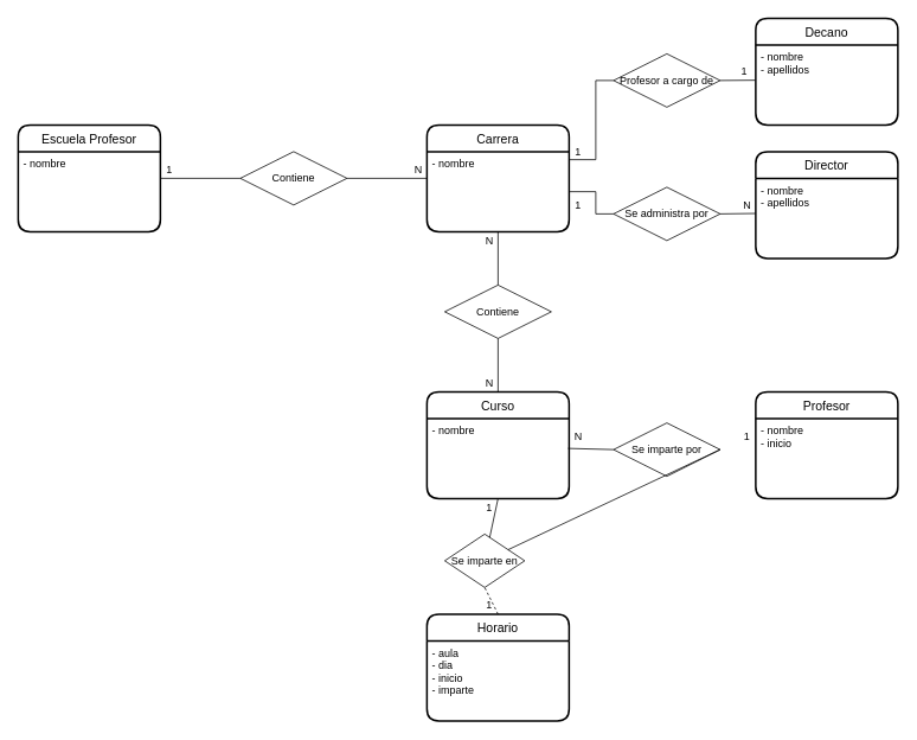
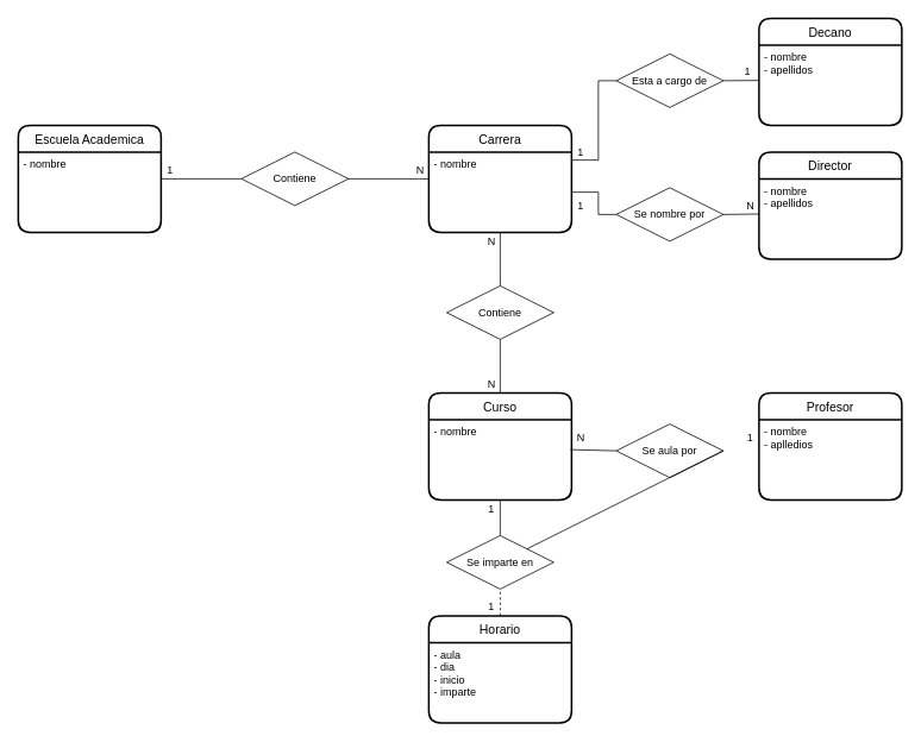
- <mxCell id="34" value="Profesor a cargo de" style="shape=rhombus;perimeter=rhombusPerimeter;whiteSpace=wrap;html=1;align=center;" vertex="1" parent="1"><mxGeometry x="690" y="60" width="120" height="60" as="geometry" /></mxCell>
+ <mxCell id="34" value="Esta a cargo de" style="shape=rhombus;perimeter=rhombusPerimeter;whiteSpace=wrap;html=1;align=center;" vertex="1" parent="1"><mxGeometry x="690" y="60" width="120" height="60" as="geometry" /></mxCell>
- <mxCell id="2" value="Escuela Profesor" style="swimlane;childLayout=stackLayout;horizontal=1;startSize=30;horizontalStack=0;rounded=1;fontSize=14;fontStyle=0;strokeWidth=2;resizeParent=0;resizeLast=1;shadow=0;dashed=0;align=center;" vertex="1" parent="1"><mxGeometry x="20" y="140" width="160" height="120" as="geometry" /></mxCell>
+ <mxCell id="2" value="Escuela Academica" style="swimlane;childLayout=stackLayout;horizontal=1;startSize=30;horizontalStack=0;rounded=1;fontSize=14;fontStyle=0;strokeWidth=2;resizeParent=0;resizeLast=1;shadow=0;dashed=0;align=center;" vertex="1" parent="1"><mxGeometry x="20" y="140" width="160" height="120" as="geometry" /></mxCell>
- <mxCell id="41" value="Se administra por" style="shape=rhombus;perimeter=rhombusPerimeter;whiteSpace=wrap;html=1;align=center;" vertex="1" parent="1"><mxGeometry x="690" y="210" width="120" height="60" as="geometry" /></mxCell>
+ <mxCell id="41" value="Se nombre por" style="shape=rhombus;perimeter=rhombusPerimeter;whiteSpace=wrap;html=1;align=center;" vertex="1" parent="1"><mxGeometry x="690" y="210" width="120" height="60" as="geometry" /></mxCell>
- <mxCell id="26" value="- nombre&#10;- inicio&#10;" style="align=left;strokeColor=none;fillColor=none;spacingLeft=4;fontSize=12;verticalAlign=top;resizable=0;rotatable=0;part=1;" vertex="1" parent="25"><mxGeometry y="30" width="160" height="90" as="geometry" /></mxCell>
+ <mxCell id="26" value="- nombre&#10;- aplledios&#10;" style="align=left;strokeColor=none;fillColor=none;spacingLeft=4;fontSize=12;verticalAlign=top;resizable=0;rotatable=0;part=1;" vertex="1" parent="25"><mxGeometry y="30" width="160" height="90" as="geometry" /></mxCell>
- <mxCell id="27" value="Se imparte por" style="shape=rhombus;perimeter=rhombusPerimeter;whiteSpace=wrap;html=1;align=center;" vertex="1" parent="1"><mxGeometry x="690" y="475" width="120" height="60" as="geometry" /></mxCell>
+ <mxCell id="27" value="Se aula por" style="shape=rhombus;perimeter=rhombusPerimeter;whiteSpace=wrap;html=1;align=center;" vertex="1" parent="1"><mxGeometry x="690" y="475" width="120" height="60" as="geometry" /></mxCell>
- <mxCell id="20" value="Se imparte en" style="shape=rhombus;perimeter=rhombusPerimeter;whiteSpace=wrap;html=1;align=center;" vertex="1" parent="1"><mxGeometry x="500" y="600" width="90" height="60" as="geometry" /></mxCell>
+ <mxCell id="20" value="Se imparte en" style="shape=rhombus;perimeter=rhombusPerimeter;whiteSpace=wrap;html=1;align=center;" vertex="1" parent="1"><mxGeometry x="500" y="600" width="120" height="60" as="geometry" /></mxCell>
